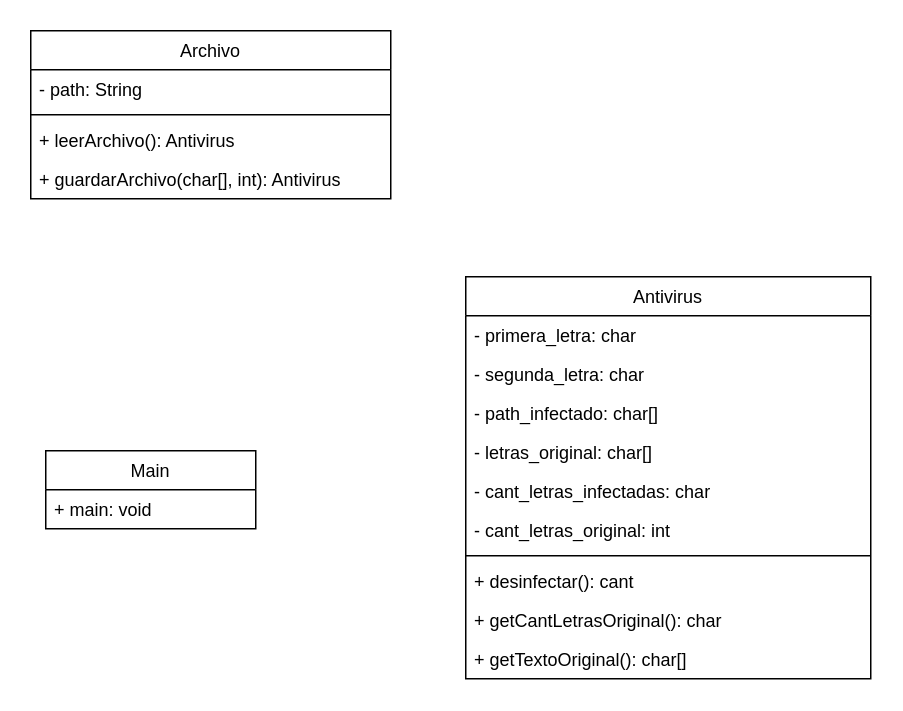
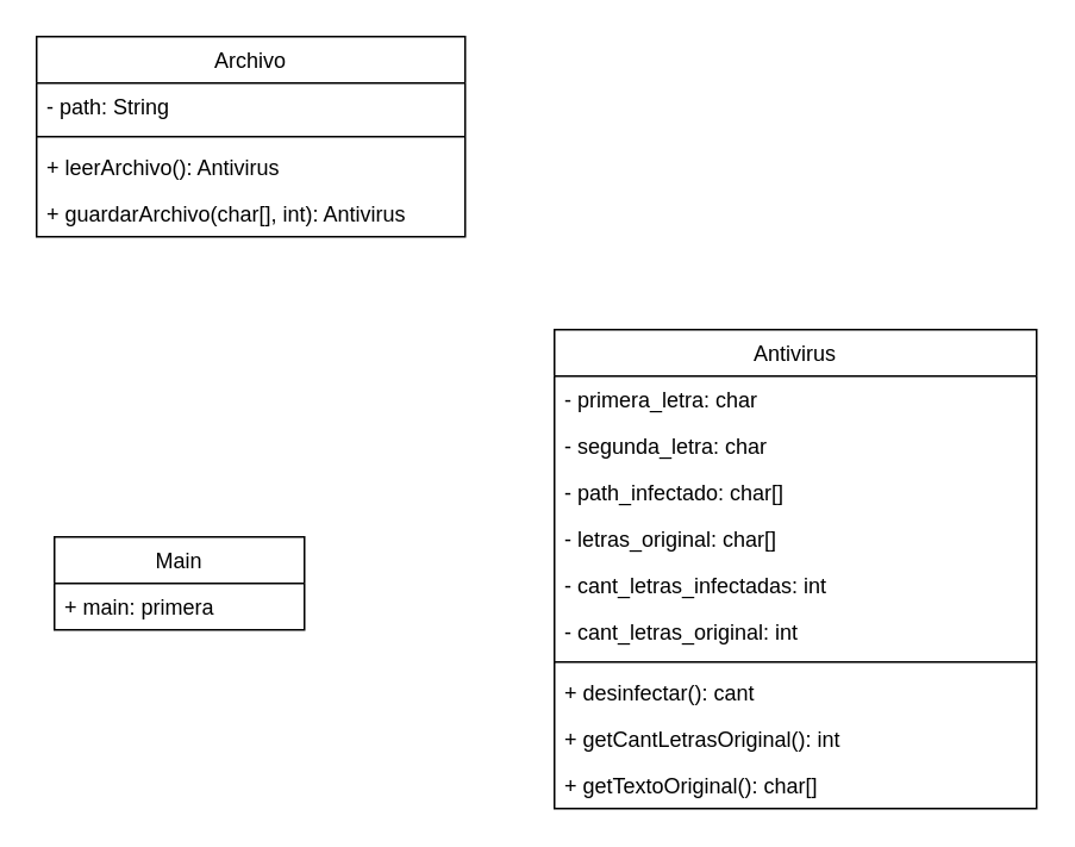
- <mxCell id="12" value="- cant_letras_infectadas: char" style="text;strokeColor=none;fillColor=none;align=left;verticalAlign=top;spacingLeft=4;spacingRight=4;overflow=hidden;rotatable=0;points=[[0,0.5],[1,0.5]];portConstraint=eastwest;" vertex="1" parent="7"><mxGeometry y="130" width="270" height="26" as="geometry" /></mxCell>
+ <mxCell id="12" value="- cant_letras_infectadas: int" style="text;strokeColor=none;fillColor=none;align=left;verticalAlign=top;spacingLeft=4;spacingRight=4;overflow=hidden;rotatable=0;points=[[0,0.5],[1,0.5]];portConstraint=eastwest;" vertex="1" parent="7"><mxGeometry y="130" width="270" height="26" as="geometry" /></mxCell>
- <mxCell id="19" value="+ main: void" style="text;strokeColor=none;fillColor=none;align=left;verticalAlign=top;spacingLeft=4;spacingRight=4;overflow=hidden;rotatable=0;points=[[0,0.5],[1,0.5]];portConstraint=eastwest;" vertex="1" parent="18"><mxGeometry y="26" width="140" height="26" as="geometry" /></mxCell>
+ <mxCell id="19" value="+ main: primera" style="text;strokeColor=none;fillColor=none;align=left;verticalAlign=top;spacingLeft=4;spacingRight=4;overflow=hidden;rotatable=0;points=[[0,0.5],[1,0.5]];portConstraint=eastwest;" vertex="1" parent="18"><mxGeometry y="26" width="140" height="26" as="geometry" /></mxCell>
- <mxCell id="16" value="+ getCantLetrasOriginal(): char" style="text;strokeColor=none;fillColor=none;align=left;verticalAlign=top;spacingLeft=4;spacingRight=4;overflow=hidden;rotatable=0;points=[[0,0.5],[1,0.5]];portConstraint=eastwest;" vertex="1" parent="7"><mxGeometry y="216" width="270" height="26" as="geometry" /></mxCell>
+ <mxCell id="16" value="+ getCantLetrasOriginal(): int" style="text;strokeColor=none;fillColor=none;align=left;verticalAlign=top;spacingLeft=4;spacingRight=4;overflow=hidden;rotatable=0;points=[[0,0.5],[1,0.5]];portConstraint=eastwest;" vertex="1" parent="7"><mxGeometry y="216" width="270" height="26" as="geometry" /></mxCell>
